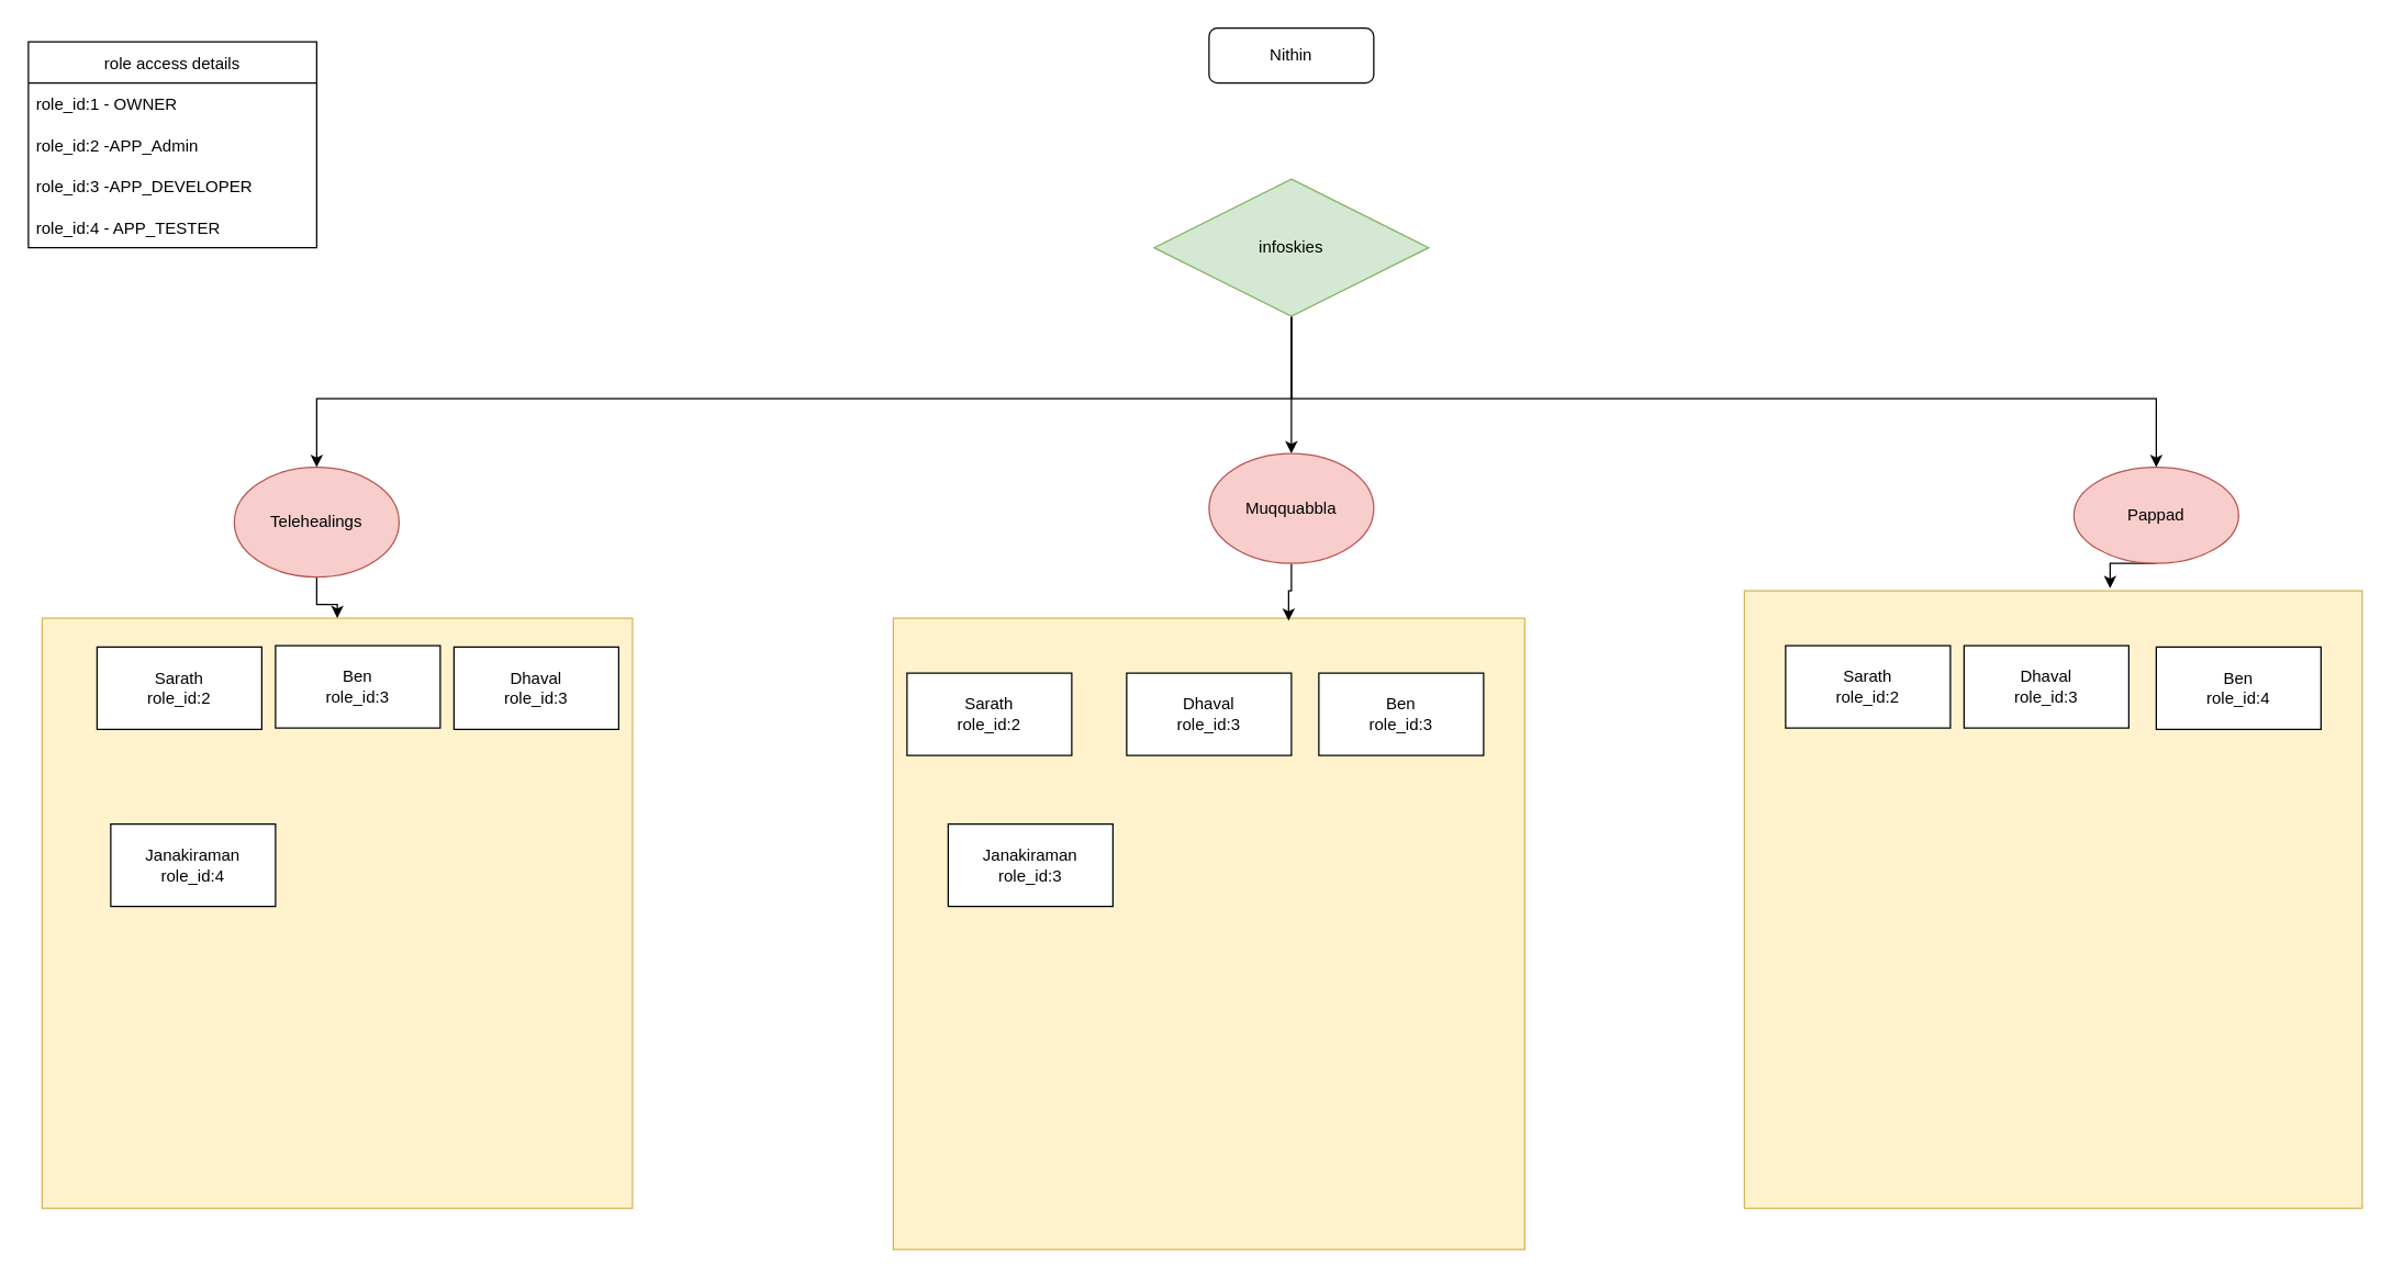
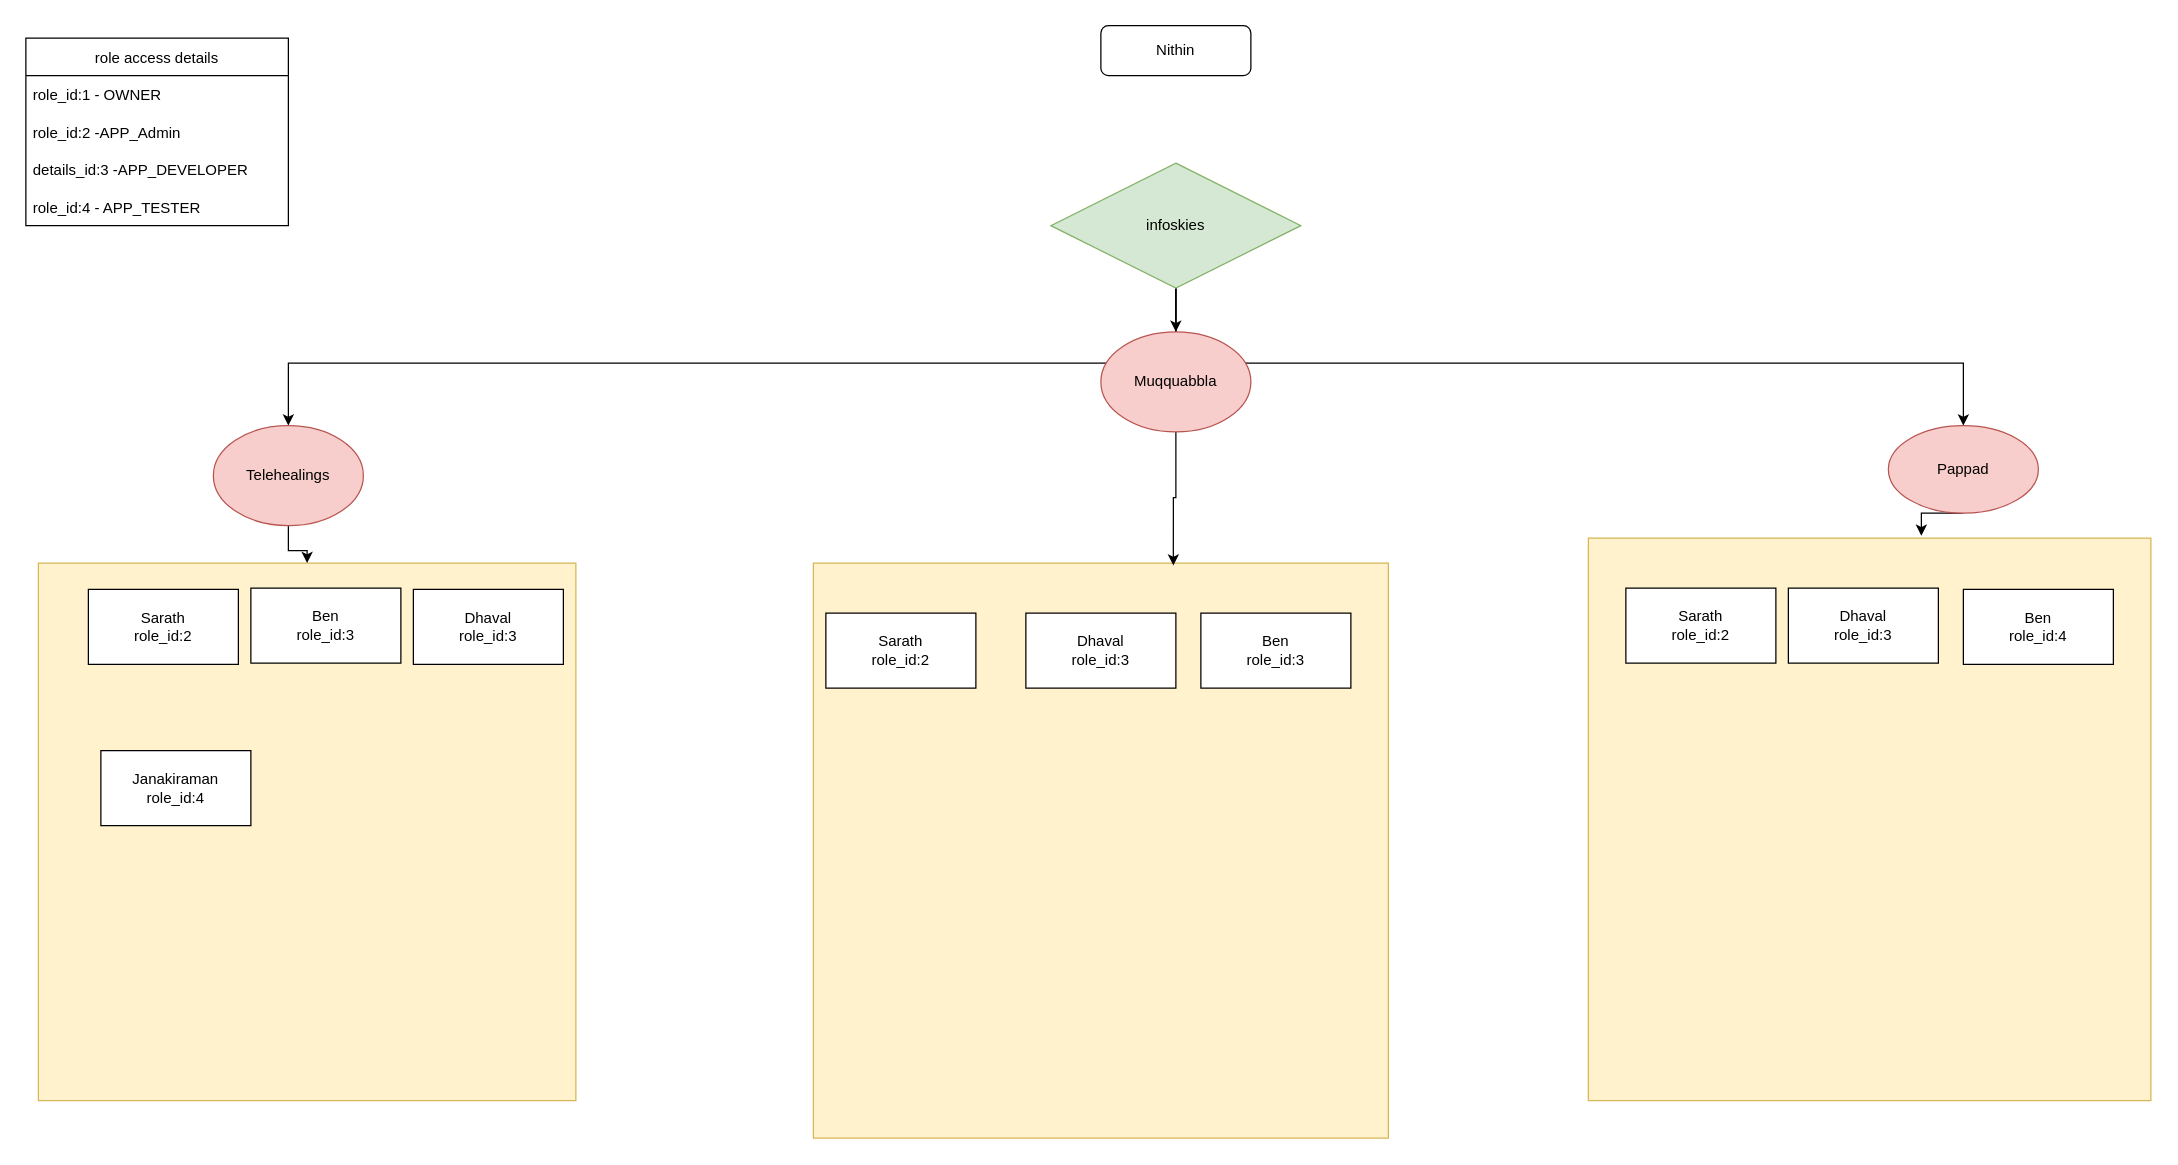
- <mxCell id="31" value="role_id:3 -APP_DEVELOPER" style="text;strokeColor=none;fillColor=none;align=left;verticalAlign=middle;spacingLeft=4;spacingRight=4;overflow=hidden;points=[[0,0.5],[1,0.5]];portConstraint=eastwest;rotatable=0;" vertex="1" parent="28"><mxGeometry y="90" width="210" height="30" as="geometry" /></mxCell>
+ <mxCell id="31" value="details_id:3 -APP_DEVELOPER" style="text;strokeColor=none;fillColor=none;align=left;verticalAlign=middle;spacingLeft=4;spacingRight=4;overflow=hidden;points=[[0,0.5],[1,0.5]];portConstraint=eastwest;rotatable=0;" vertex="1" parent="28"><mxGeometry y="90" width="210" height="30" as="geometry" /></mxCell>
- <mxCell id="11" value="Muqquabbla" style="ellipse;whiteSpace=wrap;html=1;fillColor=#f8cecc;strokeColor=#b85450;" vertex="1" parent="1"><mxGeometry x="880" y="330" width="120" height="80" as="geometry" /></mxCell>
+ <mxCell id="11" value="Muqquabbla" style="ellipse;whiteSpace=wrap;html=1;fillColor=#f8cecc;strokeColor=#b85450;" vertex="1" parent="1"><mxGeometry x="880" y="265" width="120" height="80" as="geometry" /></mxCell>
- <mxCell id="18" value="Janakiraman&lt;br&gt;role_id:3" style="rounded=0;whiteSpace=wrap;html=1;" vertex="1" parent="1"><mxGeometry x="690" y="600" width="120" height="60" as="geometry" /></mxCell>
